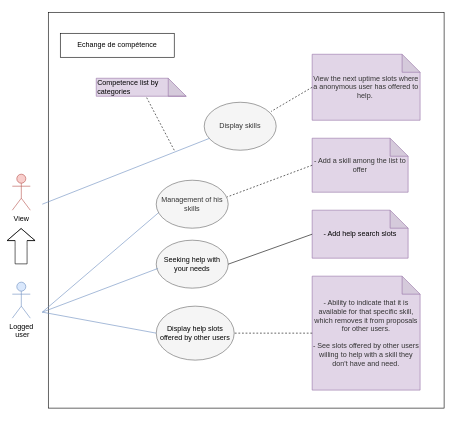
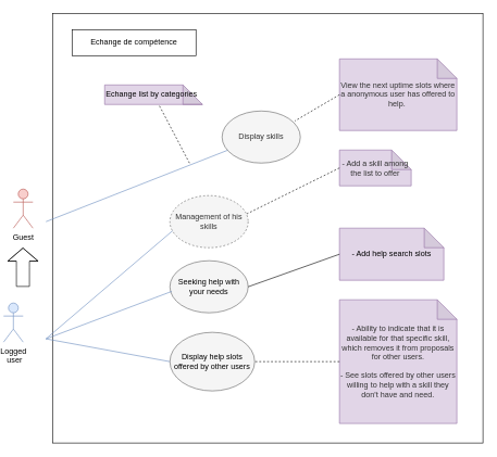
- <mxCell id="3" value="Echange de compétence" style="rounded=0;whiteSpace=wrap;html=1;" parent="1" vertex="1"><mxGeometry x="100" y="55" width="190" height="40" as="geometry" /></mxCell>
+ <mxCell id="3" value="Echange de compétence" style="rounded=0;whiteSpace=wrap;html=1;" parent="1" vertex="1"><mxGeometry x="110" y="45" width="190" height="40" as="geometry" /></mxCell>
- <mxCell id="7" value="Competence list by categories" style="shape=note;whiteSpace=wrap;html=1;backgroundOutline=1;darkOpacity=0.05;fillColor=#e1d5e7;strokeColor=#9673a6;align=left;" parent="1" vertex="1"><mxGeometry x="160" y="130" width="150" height="30" as="geometry" /></mxCell>
+ <mxCell id="7" value="Echange list by categories" style="shape=note;whiteSpace=wrap;html=1;backgroundOutline=1;darkOpacity=0.05;fillColor=#e1d5e7;strokeColor=#9673a6;align=left;" parent="1" vertex="1"><mxGeometry x="160" y="130" width="150" height="30" as="geometry" /></mxCell>
- <mxCell id="19" value="&lt;span style=&quot;color: rgb(51, 51, 51);&quot;&gt;- Add a skill among the list&amp;nbsp;to offer&lt;/span&gt;" style="shape=note;whiteSpace=wrap;html=1;backgroundOutline=1;darkOpacity=0.05;fillColor=#e1d5e7;strokeColor=#9673a6;" vertex="1" parent="1"><mxGeometry x="520" y="230" width="160" height="90" as="geometry" /></mxCell>
+ <mxCell id="19" value="&lt;span style=&quot;color: rgb(51, 51, 51);&quot;&gt;- Add a skill among the list&amp;nbsp;to offer&lt;/span&gt;" style="shape=note;whiteSpace=wrap;html=1;backgroundOutline=1;darkOpacity=0.05;fillColor=#e1d5e7;strokeColor=#9673a6;" vertex="1" parent="1"><mxGeometry x="520" y="230" width="110" height="55" as="geometry" /></mxCell>
- <mxCell id="14" value="Management of his skills" style="ellipse;whiteSpace=wrap;html=1;fillColor=#f5f5f5;strokeColor=#666666;fontColor=#333333;" vertex="1" parent="1"><mxGeometry x="260" y="300" width="120" height="80" as="geometry" /></mxCell>
+ <mxCell id="14" value="Management of his skills" style="ellipse;whiteSpace=wrap;html=1;fillColor=#f5f5f5;strokeColor=#666666;fontColor=#333333;dashed=1;" vertex="1" parent="1"><mxGeometry x="260" y="300" width="120" height="80" as="geometry" /></mxCell>
- <mxCell id="4" value="View" style="shape=umlActor;verticalLabelPosition=bottom;verticalAlign=top;html=1;outlineConnect=0;fillColor=#f8cecc;strokeColor=#b85450;" parent="1" vertex="1"><mxGeometry x="20" y="290" width="30" height="60" as="geometry" /></mxCell>
+ <mxCell id="4" value="Guest" style="shape=umlActor;verticalLabelPosition=bottom;verticalAlign=top;html=1;outlineConnect=0;fillColor=#f8cecc;strokeColor=#b85450;" parent="1" vertex="1"><mxGeometry x="20" y="290" width="30" height="60" as="geometry" /></mxCell>
- <mxCell id="5" value="Logged&lt;div&gt;&amp;nbsp;user&lt;/div&gt;" style="shape=umlActor;verticalLabelPosition=bottom;verticalAlign=top;html=1;outlineConnect=0;fillColor=#dae8fc;strokeColor=#6c8ebf;align=center;" parent="1" vertex="1"><mxGeometry x="20" y="470" width="30" height="60" as="geometry" /></mxCell>
+ <mxCell id="5" value="Logged&lt;div&gt;&amp;nbsp;user&lt;/div&gt;" style="shape=umlActor;verticalLabelPosition=bottom;verticalAlign=top;html=1;outlineConnect=0;fillColor=#dae8fc;strokeColor=#6c8ebf;align=center;" parent="1" vertex="1"><mxGeometry x="5" y="465" width="30" height="60" as="geometry" /></mxCell>
